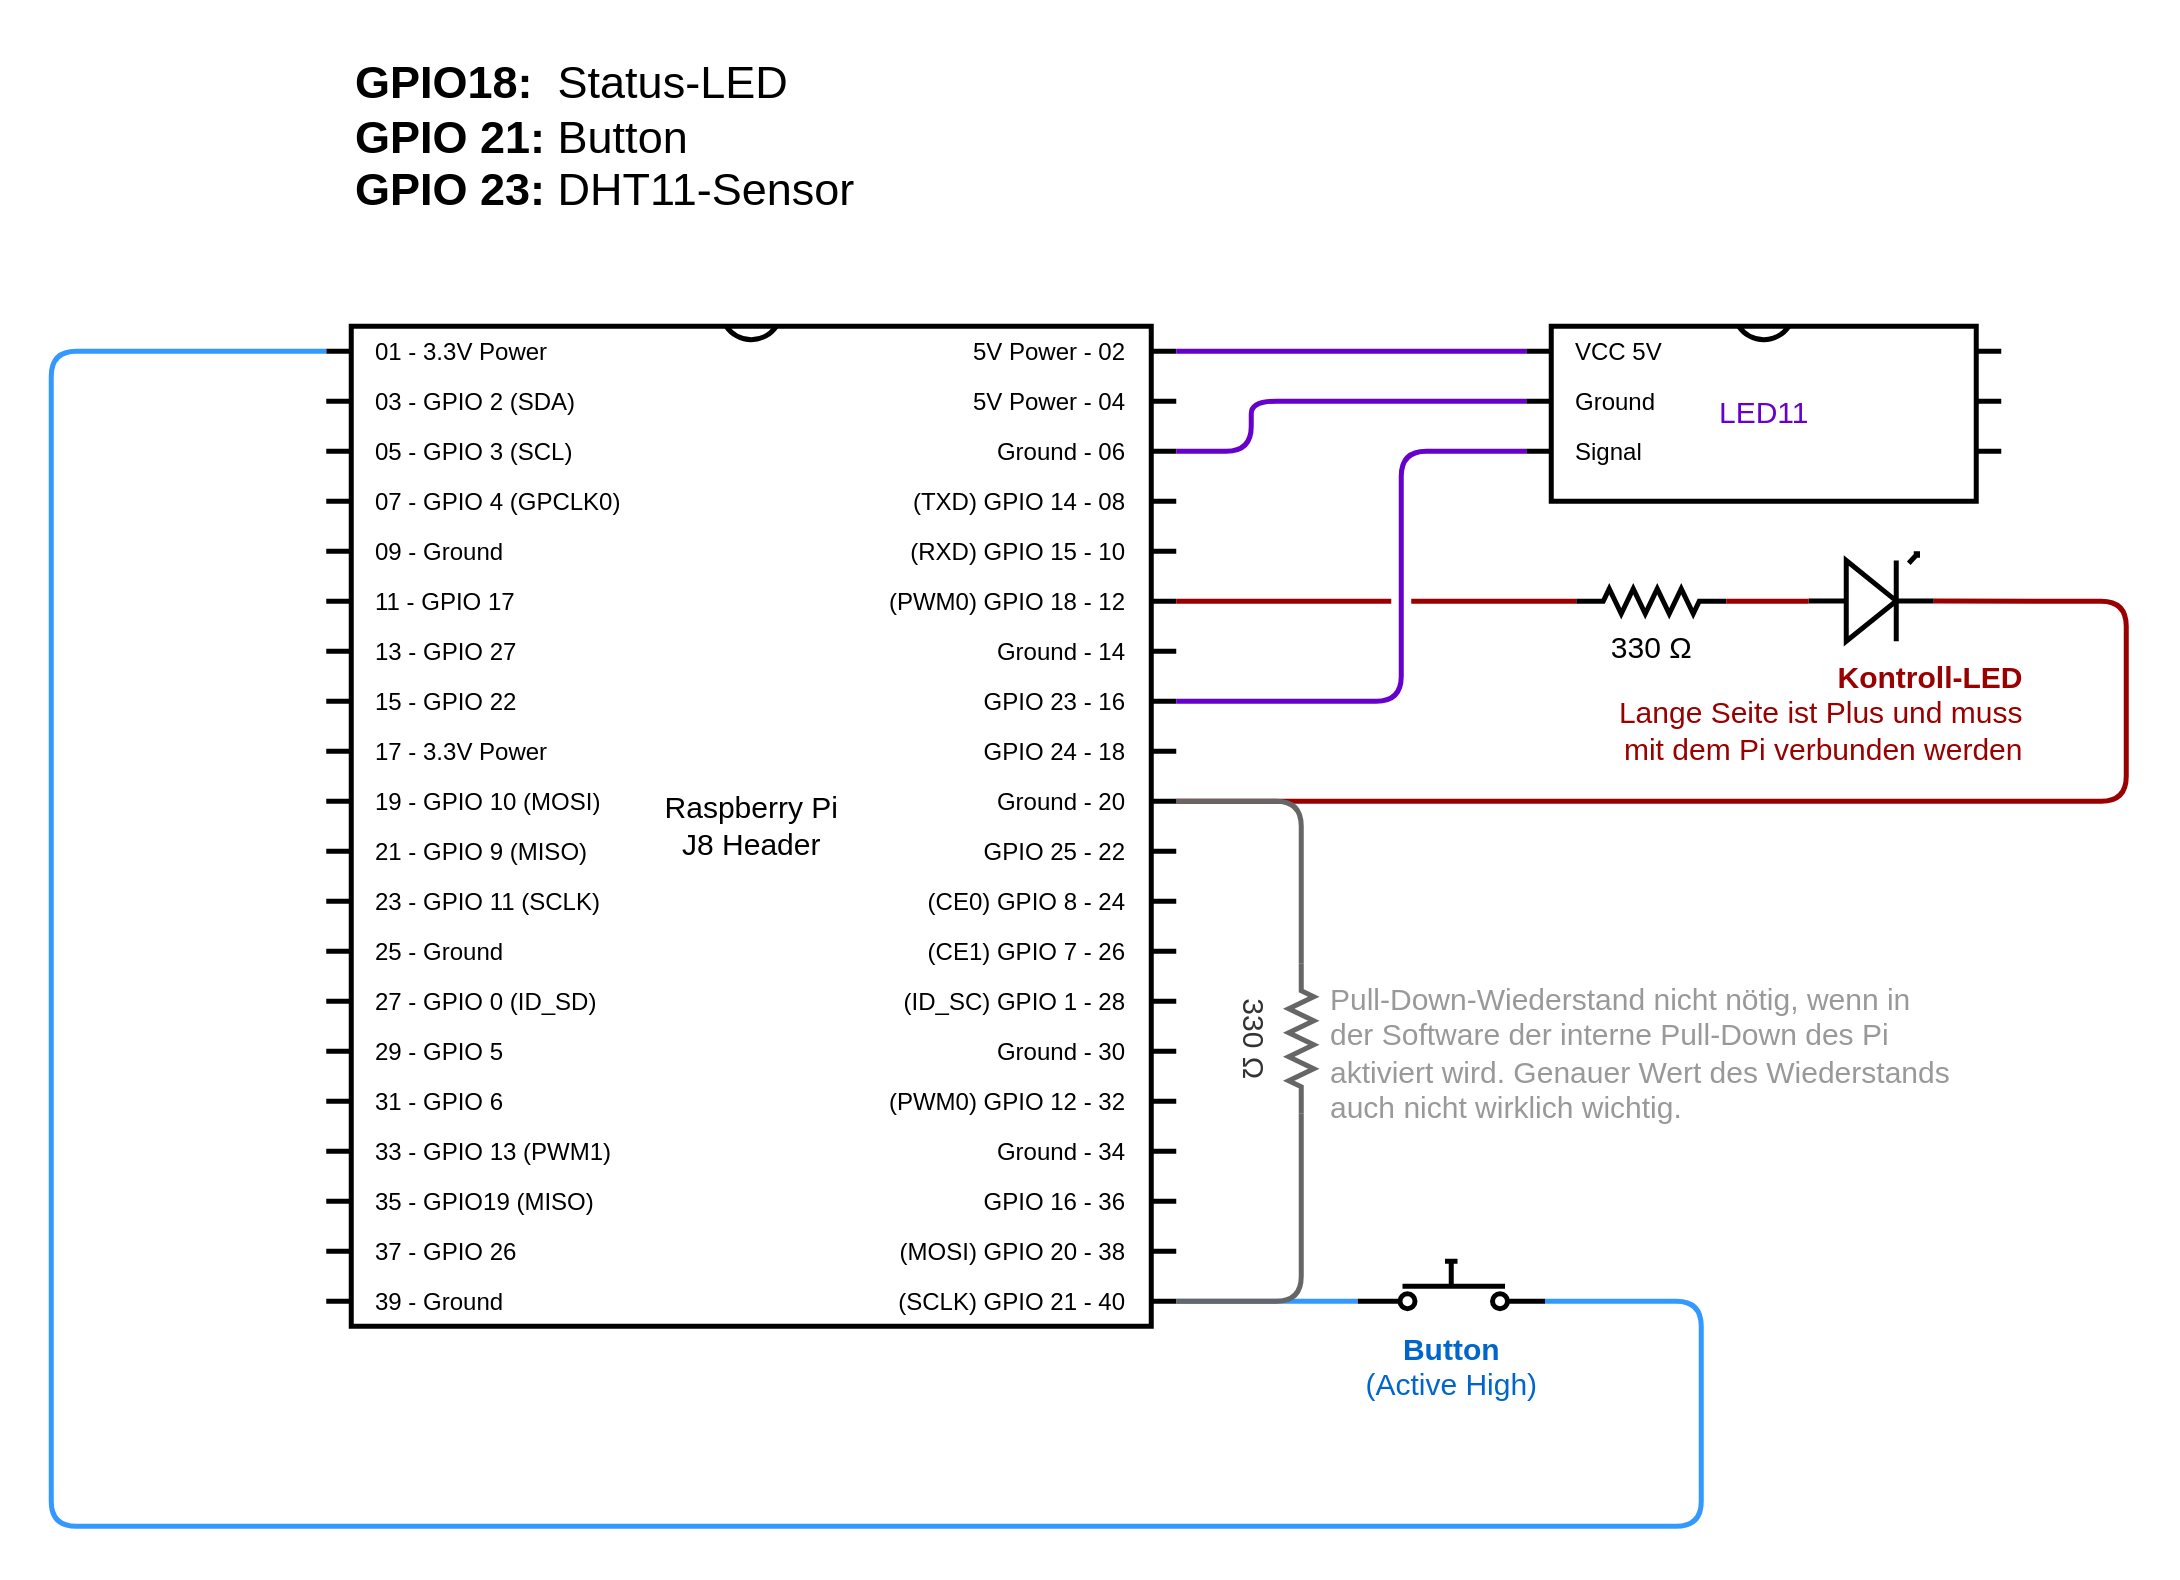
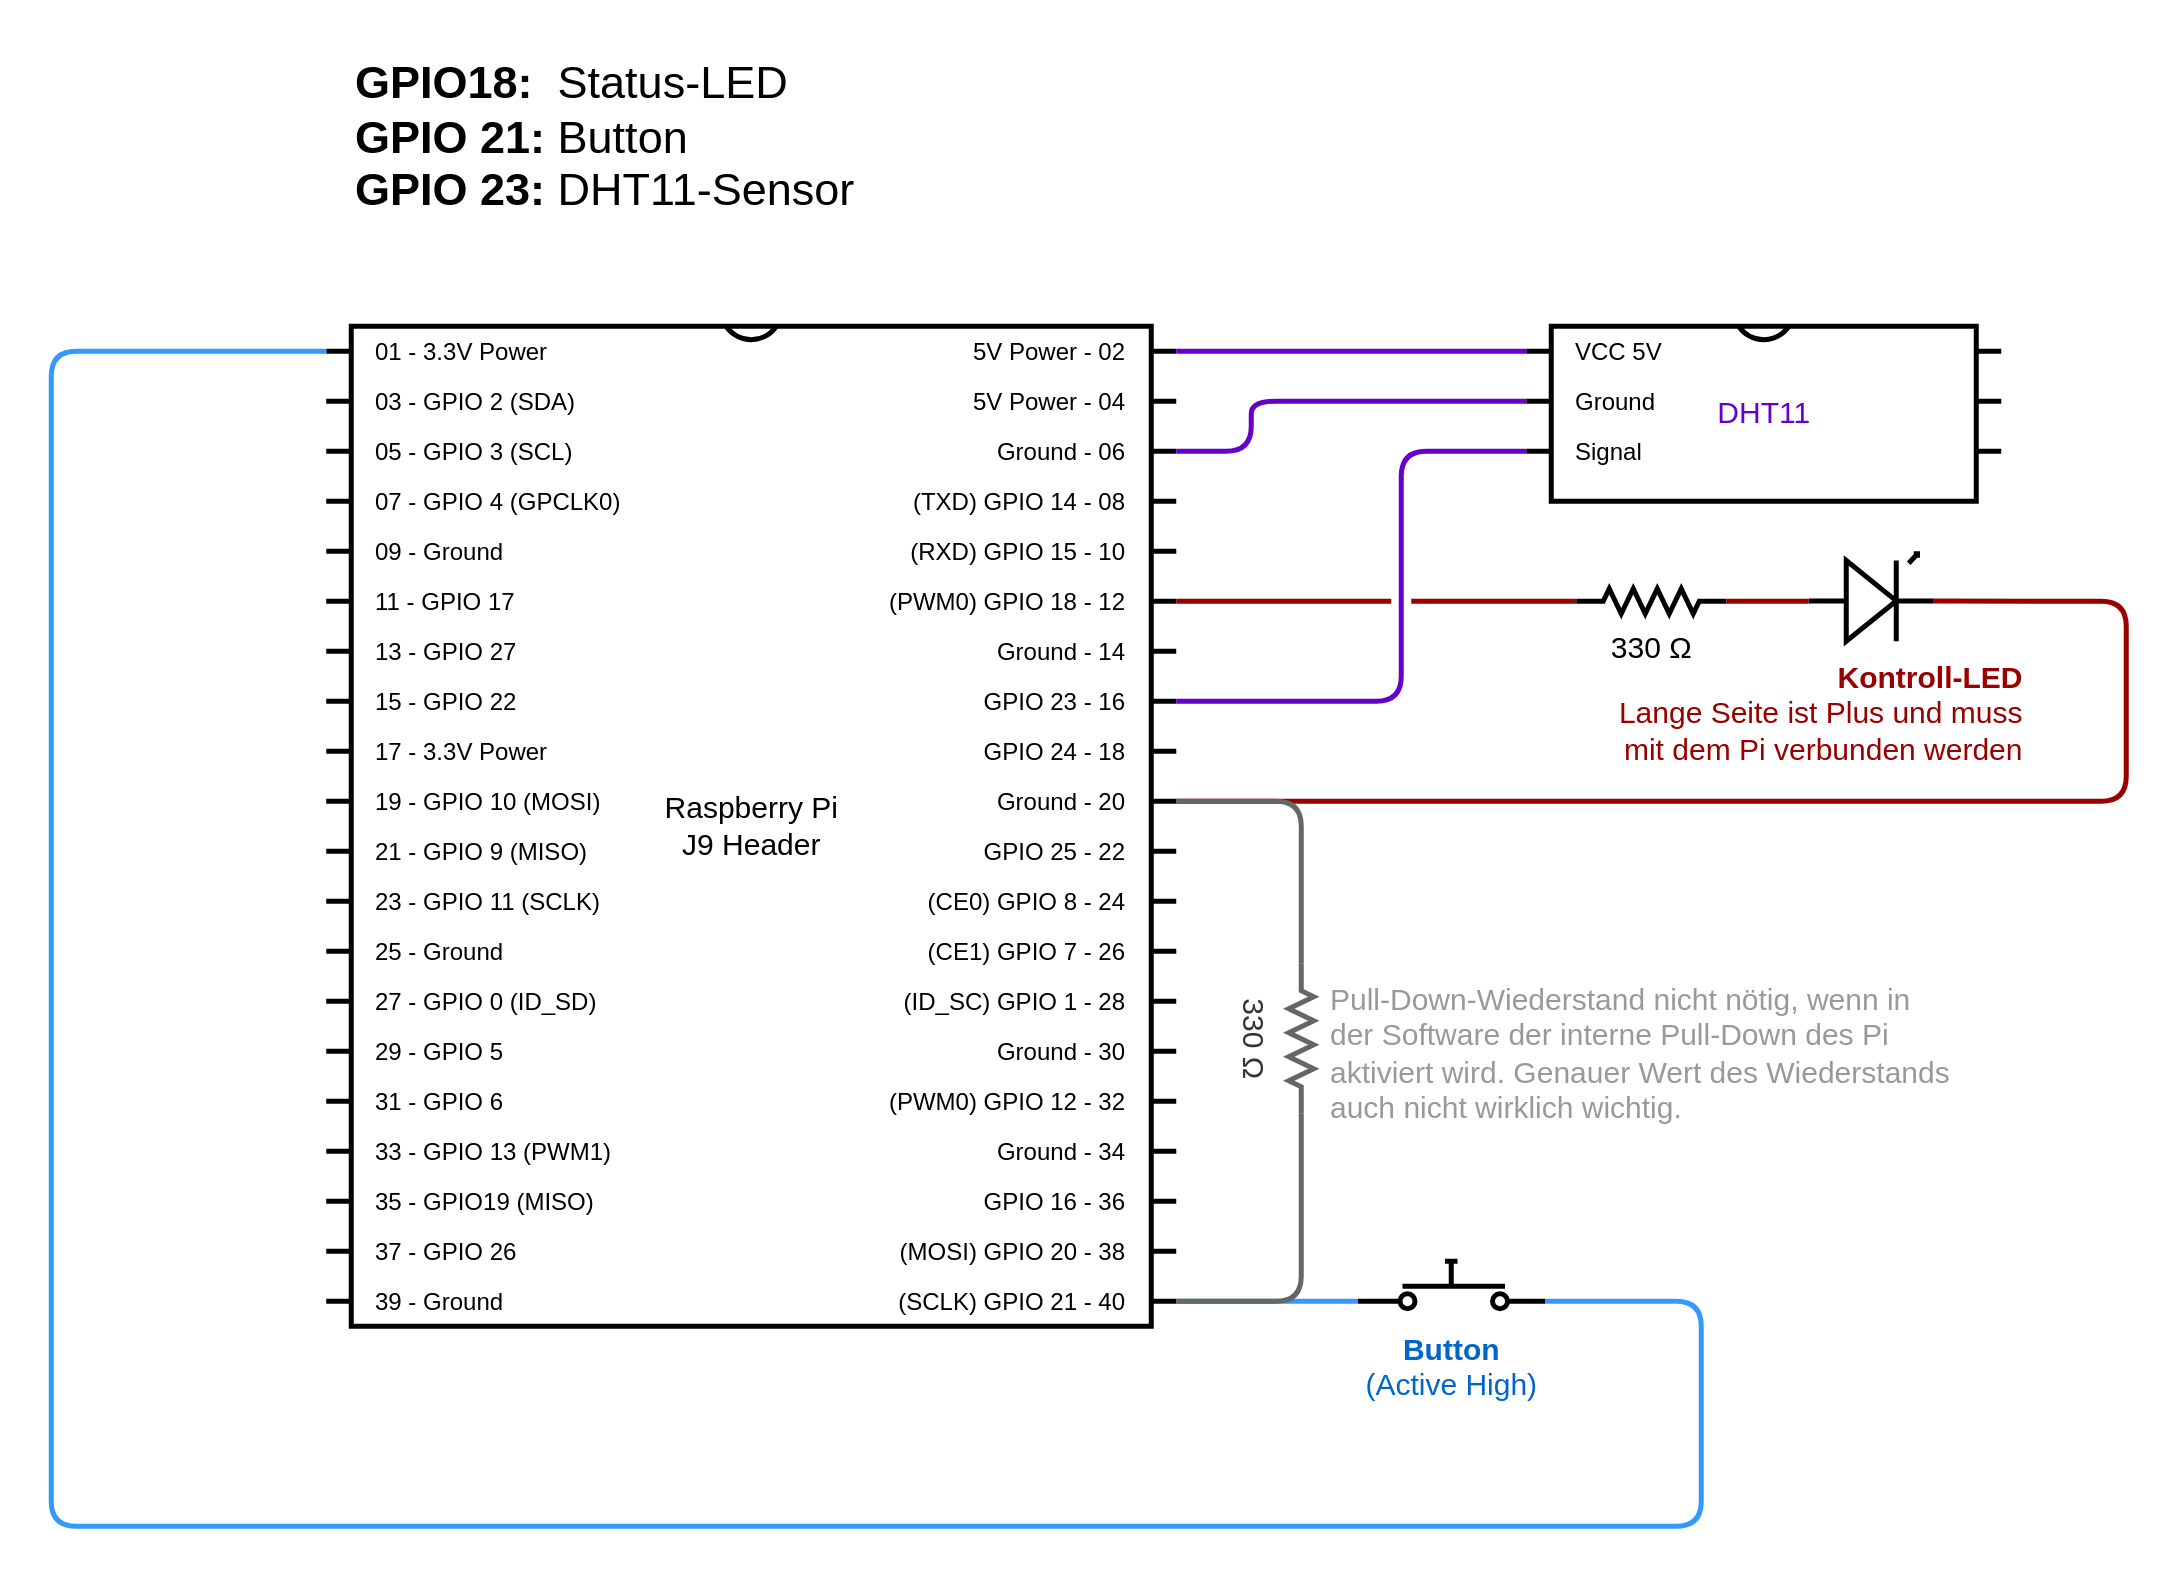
- <mxCell id="2" value="&lt;div&gt;Raspberry Pi&lt;/div&gt;&lt;div&gt;J8 Header&lt;br&gt;&lt;/div&gt;" style="shadow=0;dashed=0;align=center;fillColor=#ffffff;html=1;strokeWidth=2;shape=mxgraph.electrical.logic_gates.dual_inline_ic;labelNames=01 - 3.3V Power,03 - GPIO 2 (SDA),05 - GPIO 3 (SCL),07 - GPIO 4 (GPCLK0),09 - Ground,11 - GPIO 17,13 - GPIO 27,15 - GPIO 22,17 - 3.3V Power,19 - GPIO 10 (MOSI),21 - GPIO 9 (MISO),23 - GPIO 11 (SCLK),25 - Ground,27 - GPIO 0 (ID_SD),29 - GPIO 5,31 - GPIO 6,33 - GPIO 13 (PWM1),35 - GPIO19 (MISO),37 - GPIO 26,39 - Ground,(SCLK) GPIO 21 - 40,(MOSI) GPIO 20 - 38,GPIO 16 - 36,Ground - 34,(PWM0) GPIO 12 - 32,Ground - 30,(ID_SC) GPIO 1 - 28,(CE1) GPIO 7 - 26,(CE0) GPIO 8 - 24,GPIO 25 - 22,Ground - 20,GPIO 24 - 18,GPIO 23 - 16,Ground - 14,(PWM0) GPIO 18 - 12,(RXD) GPIO 15 - 10,(TXD) GPIO 14 - 08,Ground - 06,5V Power - 04,5V Power - 02;direction=east;portConstraintRotation=0;portConstraint=none;fixDash=0;autosize=0;collapsible=0;container=0;part=0;pinLabelType=cust;labelCount=40;" parent="1" vertex="1"><mxGeometry x="130" y="130" width="340" height="400" as="geometry" /></mxCell>
+ <mxCell id="2" value="&lt;div&gt;Raspberry Pi&lt;/div&gt;&lt;div&gt;J9 Header&lt;br&gt;&lt;/div&gt;" style="shadow=0;dashed=0;align=center;fillColor=#ffffff;html=1;strokeWidth=2;shape=mxgraph.electrical.logic_gates.dual_inline_ic;labelNames=01 - 3.3V Power,03 - GPIO 2 (SDA),05 - GPIO 3 (SCL),07 - GPIO 4 (GPCLK0),09 - Ground,11 - GPIO 17,13 - GPIO 27,15 - GPIO 22,17 - 3.3V Power,19 - GPIO 10 (MOSI),21 - GPIO 9 (MISO),23 - GPIO 11 (SCLK),25 - Ground,27 - GPIO 0 (ID_SD),29 - GPIO 5,31 - GPIO 6,33 - GPIO 13 (PWM1),35 - GPIO19 (MISO),37 - GPIO 26,39 - Ground,(SCLK) GPIO 21 - 40,(MOSI) GPIO 20 - 38,GPIO 16 - 36,Ground - 34,(PWM0) GPIO 12 - 32,Ground - 30,(ID_SC) GPIO 1 - 28,(CE1) GPIO 7 - 26,(CE0) GPIO 8 - 24,GPIO 25 - 22,Ground - 20,GPIO 24 - 18,GPIO 23 - 16,Ground - 14,(PWM0) GPIO 18 - 12,(RXD) GPIO 15 - 10,(TXD) GPIO 14 - 08,Ground - 06,5V Power - 04,5V Power - 02;direction=east;portConstraintRotation=0;portConstraint=none;fixDash=0;autosize=0;collapsible=0;container=0;part=0;pinLabelType=cust;labelCount=40;" parent="1" vertex="1"><mxGeometry x="130" y="130" width="340" height="400" as="geometry" /></mxCell>
- <mxCell id="8" value="&lt;font color=&quot;#6600CC&quot;&gt;LED11&lt;/font&gt;" style="shadow=0;dashed=0;align=center;fillColor=#ffffff;html=1;strokeWidth=2;shape=mxgraph.electrical.logic_gates.dual_inline_ic;labelNames=VCC 5V,Ground,Signal,,,;pinSpacing=20;pinLabelType=cust;labelCount=6;" parent="1" vertex="1"><mxGeometry x="610" y="130" width="190" height="70" as="geometry" /></mxCell>
+ <mxCell id="8" value="&lt;font color=&quot;#6600CC&quot;&gt;DHT11&lt;/font&gt;" style="shadow=0;dashed=0;align=center;fillColor=#ffffff;html=1;strokeWidth=2;shape=mxgraph.electrical.logic_gates.dual_inline_ic;labelNames=VCC 5V,Ground,Signal,,,;pinSpacing=20;pinLabelType=cust;labelCount=6;" parent="1" vertex="1"><mxGeometry x="610" y="130" width="190" height="70" as="geometry" /></mxCell>
